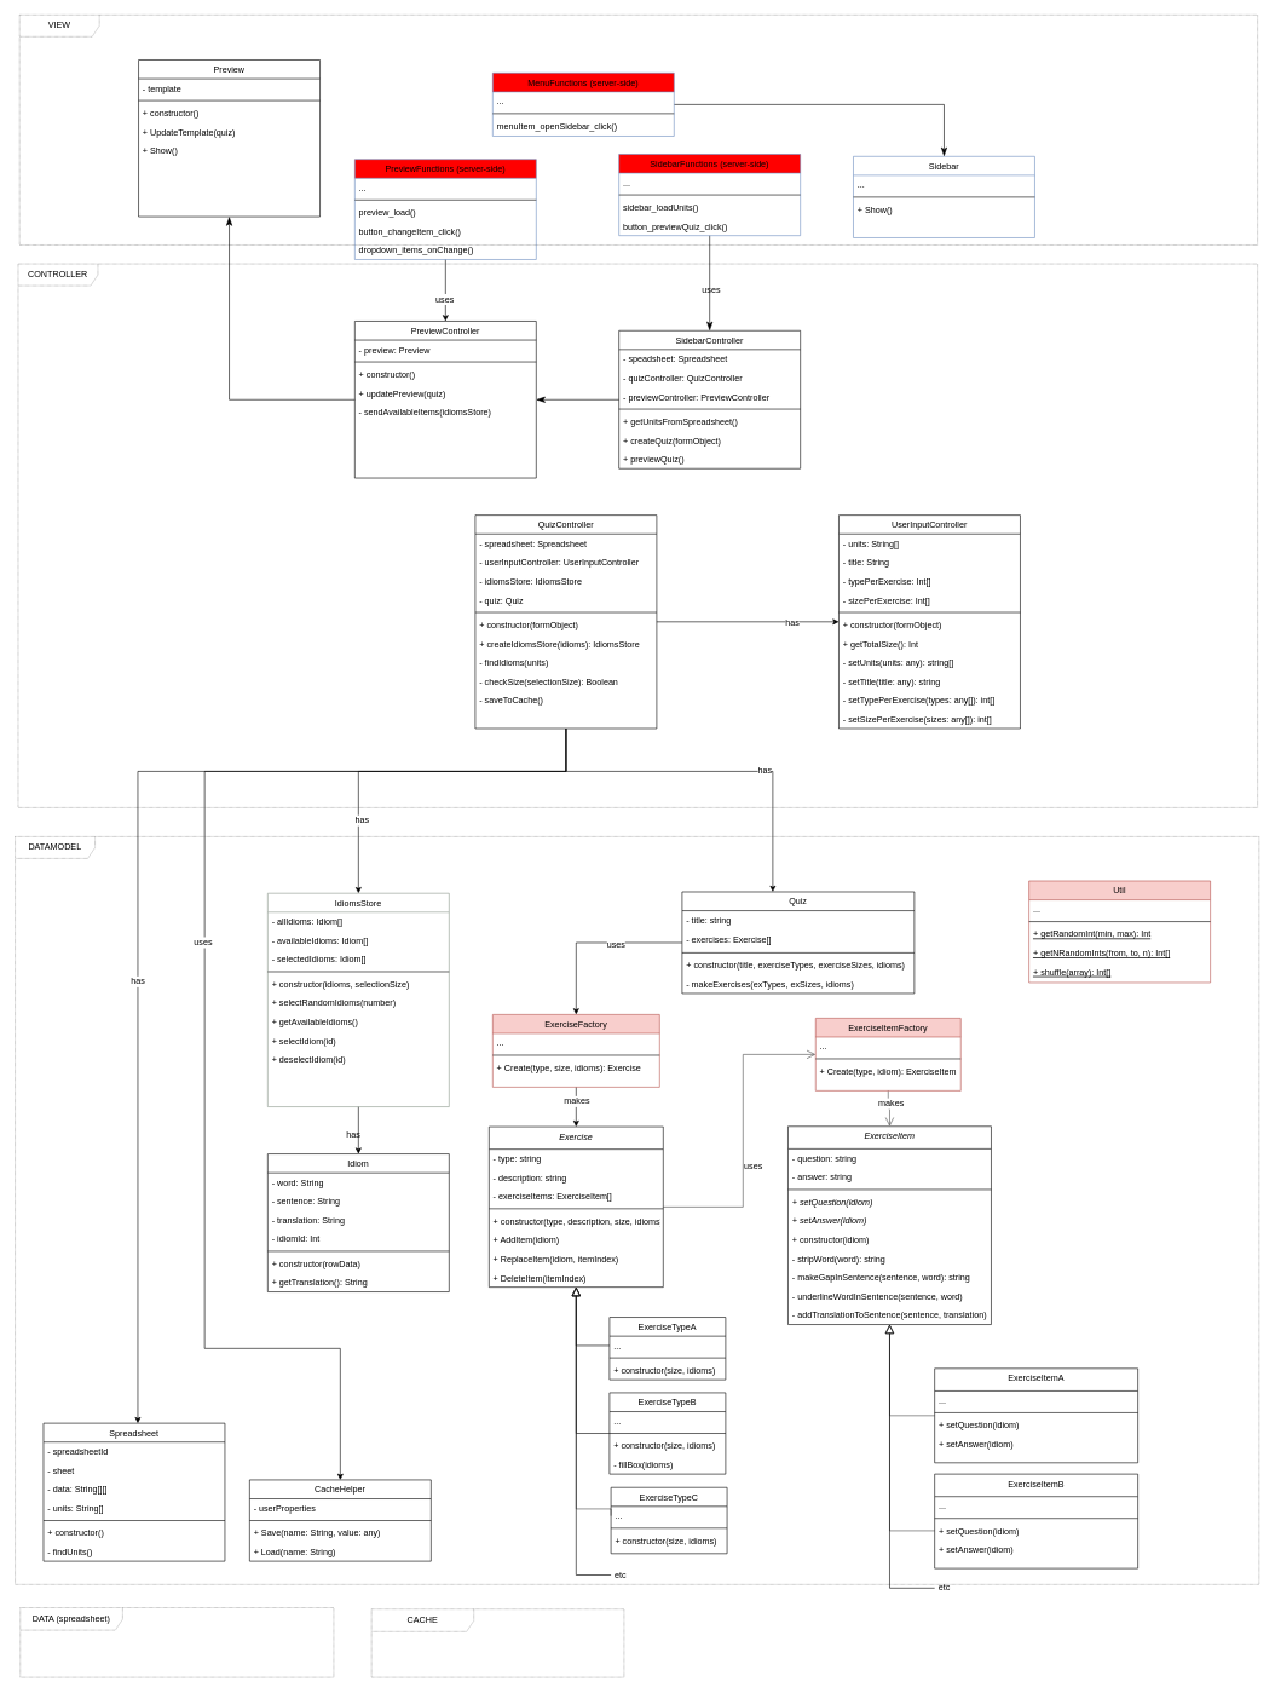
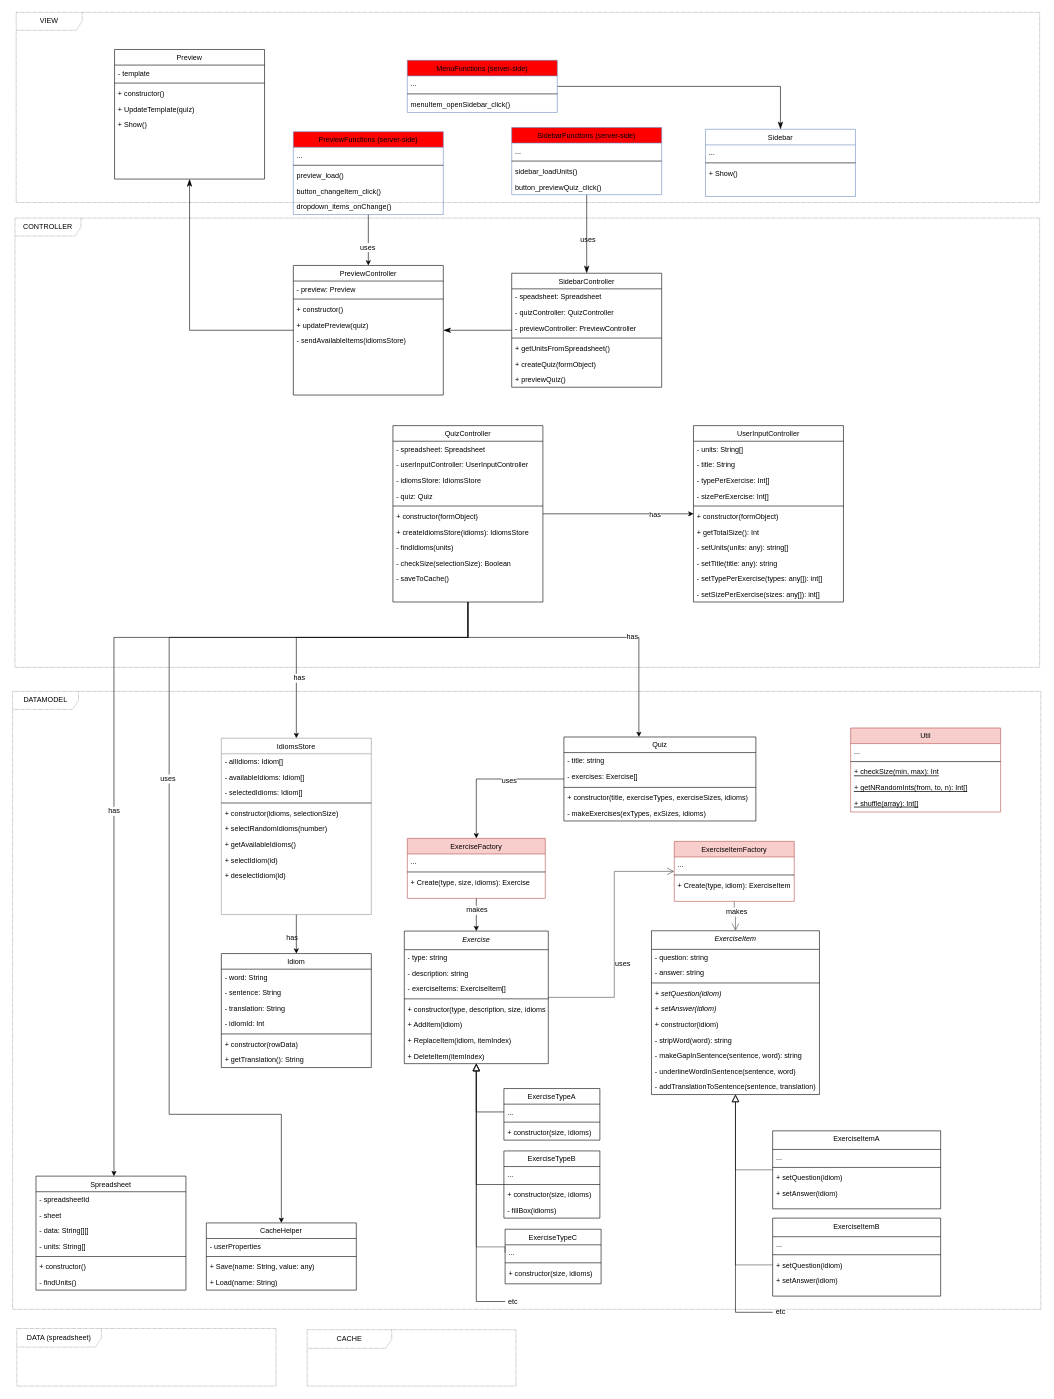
- <mxCell id="122" value="+ getRandomInt(min, max): Int" style="text;align=left;verticalAlign=top;spacingLeft=4;spacingRight=4;overflow=hidden;rotatable=0;points=[[0,0.5],[1,0.5]];portConstraint=eastwest;fontStyle=4" parent="119" vertex="1"><mxGeometry y="60" width="250" height="26" as="geometry" /></mxCell>
+ <mxCell id="122" value="+ checkSize(min, max): Int" style="text;align=left;verticalAlign=top;spacingLeft=4;spacingRight=4;overflow=hidden;rotatable=0;points=[[0,0.5],[1,0.5]];portConstraint=eastwest;fontStyle=4" parent="119" vertex="1"><mxGeometry y="60" width="250" height="26" as="geometry" /></mxCell>
